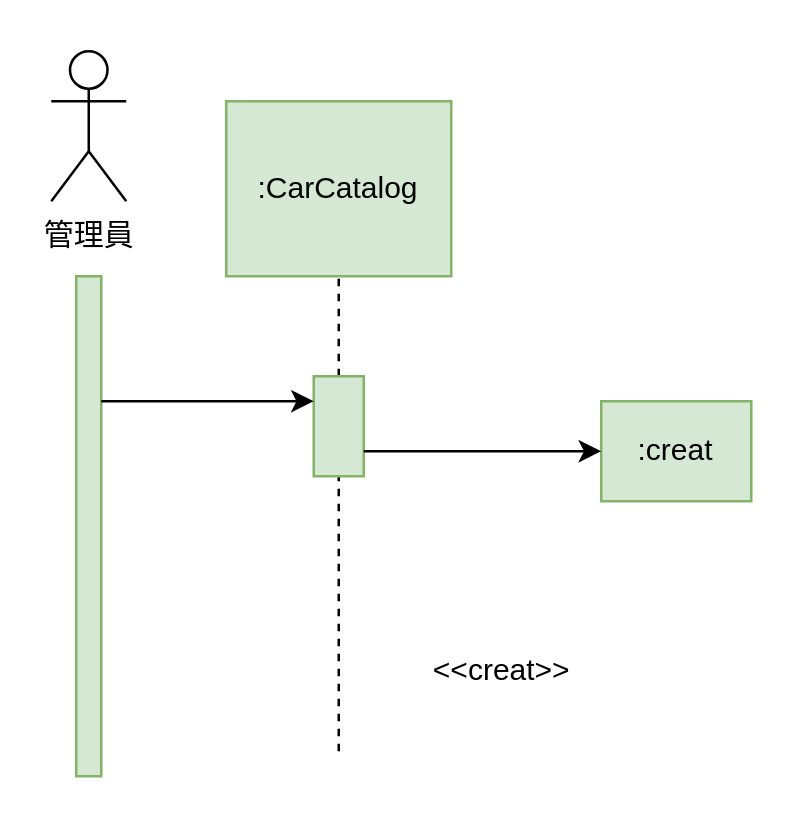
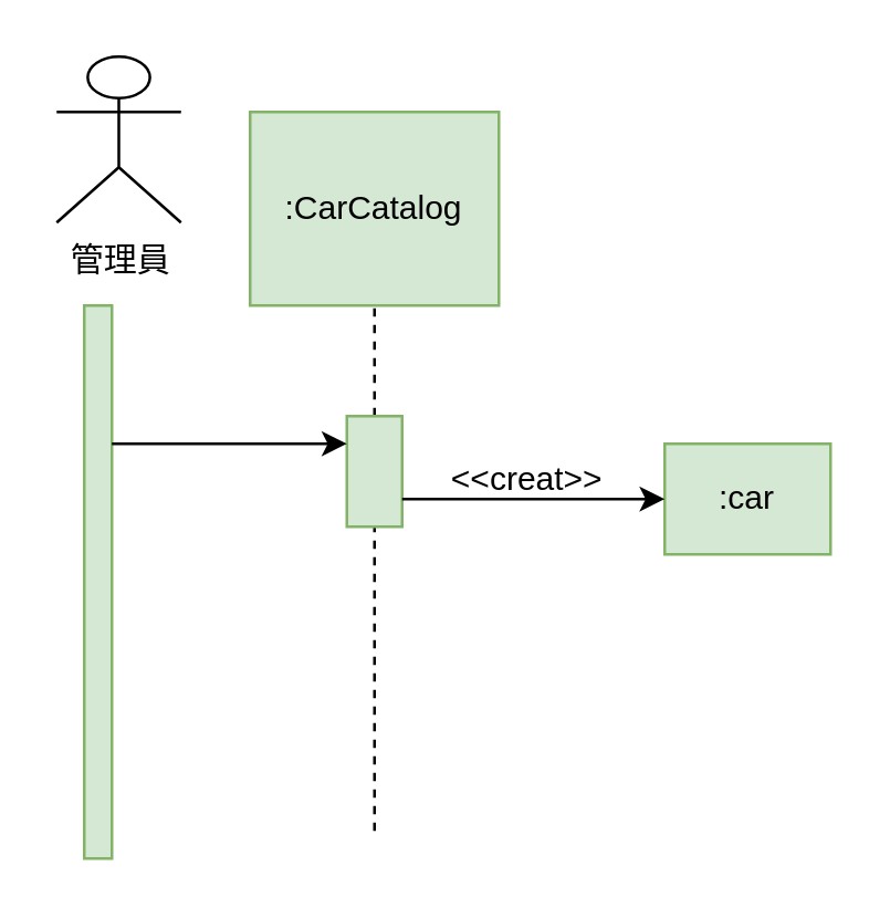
- <mxCell id="2" value="管理員" style="shape=umlActor;verticalLabelPosition=bottom;verticalAlign=top;html=1;outlineConnect=0;" vertex="1" parent="1"><mxGeometry x="20" y="20" width="30" height="60" as="geometry" /></mxCell>
+ <mxCell id="2" value="管理員" style="shape=umlActor;verticalLabelPosition=bottom;verticalAlign=top;html=1;outlineConnect=0;" vertex="1" parent="1"><mxGeometry x="20" y="20" width="45" height="60" as="geometry" /></mxCell>
- <mxCell id="4" value=":creat" style="rounded=0;whiteSpace=wrap;html=1;fillColor=#d5e8d4;strokeColor=#82b366;" vertex="1" parent="1"><mxGeometry x="240" y="160" width="60" height="40" as="geometry" /></mxCell>
+ <mxCell id="4" value=":car" style="rounded=0;whiteSpace=wrap;html=1;fillColor=#d5e8d4;strokeColor=#82b366;" vertex="1" parent="1"><mxGeometry x="240" y="160" width="60" height="40" as="geometry" /></mxCell>
- <mxCell id="11" value="&amp;lt;&amp;lt;creat&amp;gt;&amp;gt;" style="text;html=1;align=center;verticalAlign=middle;resizable=0;points=[];autosize=1;strokeColor=none;fillColor=none;" vertex="1" parent="1"><mxGeometry x="160" y="253" width="80" height="30" as="geometry" /></mxCell>
+ <mxCell id="11" value="&amp;lt;&amp;lt;creat&amp;gt;&amp;gt;" style="text;html=1;align=center;verticalAlign=middle;resizable=0;points=[];autosize=1;strokeColor=none;fillColor=none;" vertex="1" parent="1"><mxGeometry x="150" y="158" width="80" height="30" as="geometry" /></mxCell>
